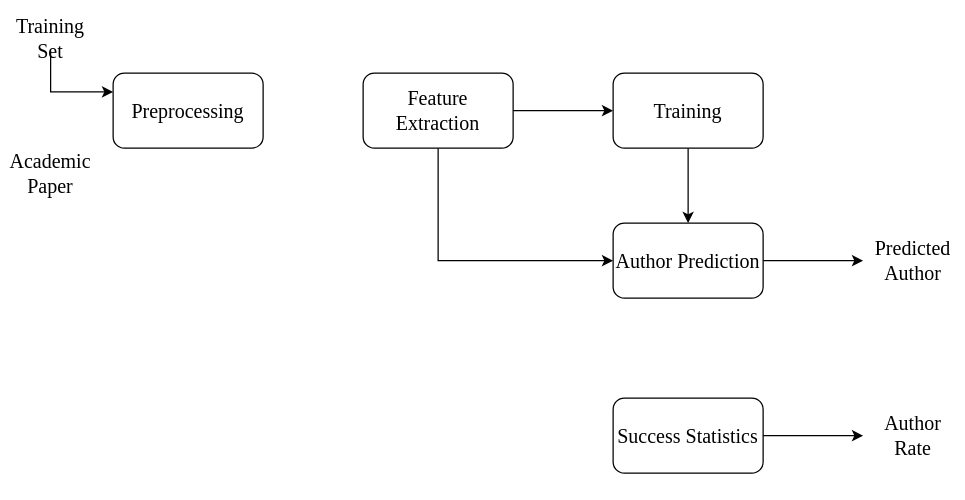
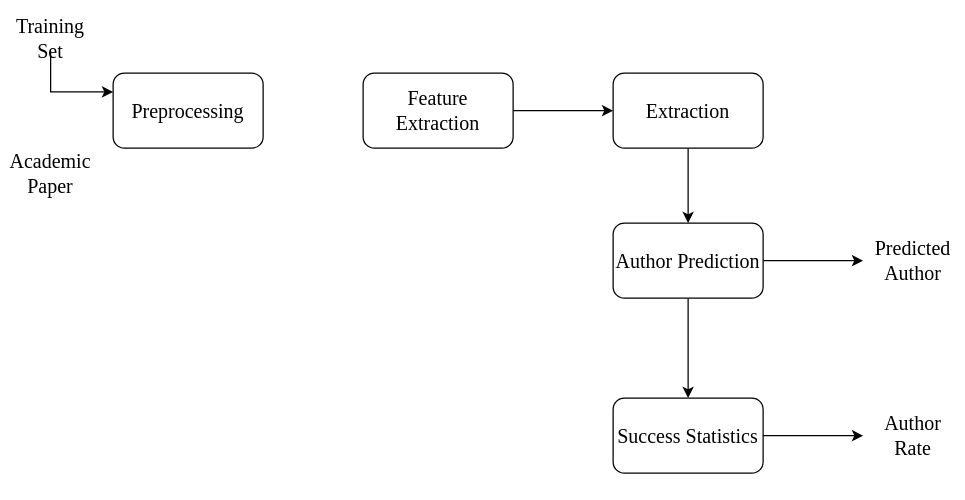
- <mxCell id="4" value="Training" style="rounded=1;whiteSpace=wrap;html=1;fontFamily=Times New Roman;fontSize=16;" vertex="1" parent="1"><mxGeometry x="490" y="58" width="120" height="60" as="geometry" /></mxCell>
+ <mxCell id="4" value="Extraction" style="rounded=1;whiteSpace=wrap;html=1;fontFamily=Times New Roman;fontSize=16;" vertex="1" parent="1"><mxGeometry x="490" y="58" width="120" height="60" as="geometry" /></mxCell>
- <mxCell id="6" style="edgeStyle=orthogonalEdgeStyle;rounded=0;orthogonalLoop=1;jettySize=auto;html=1;exitX=0.5;exitY=1;exitDx=0;exitDy=0;entryX=0;entryY=0.5;entryDx=0;entryDy=0;fontFamily=Times New Roman;fontSize=16;" edge="1" parent="1" source="7" target="10"><mxGeometry relative="1" as="geometry" /></mxCell>
+ <mxCell id="9" value="" style="edgeStyle=orthogonalEdgeStyle;rounded=0;orthogonalLoop=1;jettySize=auto;html=1;fontFamily=Times New Roman;fontSize=16;" edge="1" parent="1" source="10" target="12"><mxGeometry relative="1" as="geometry" /></mxCell>
